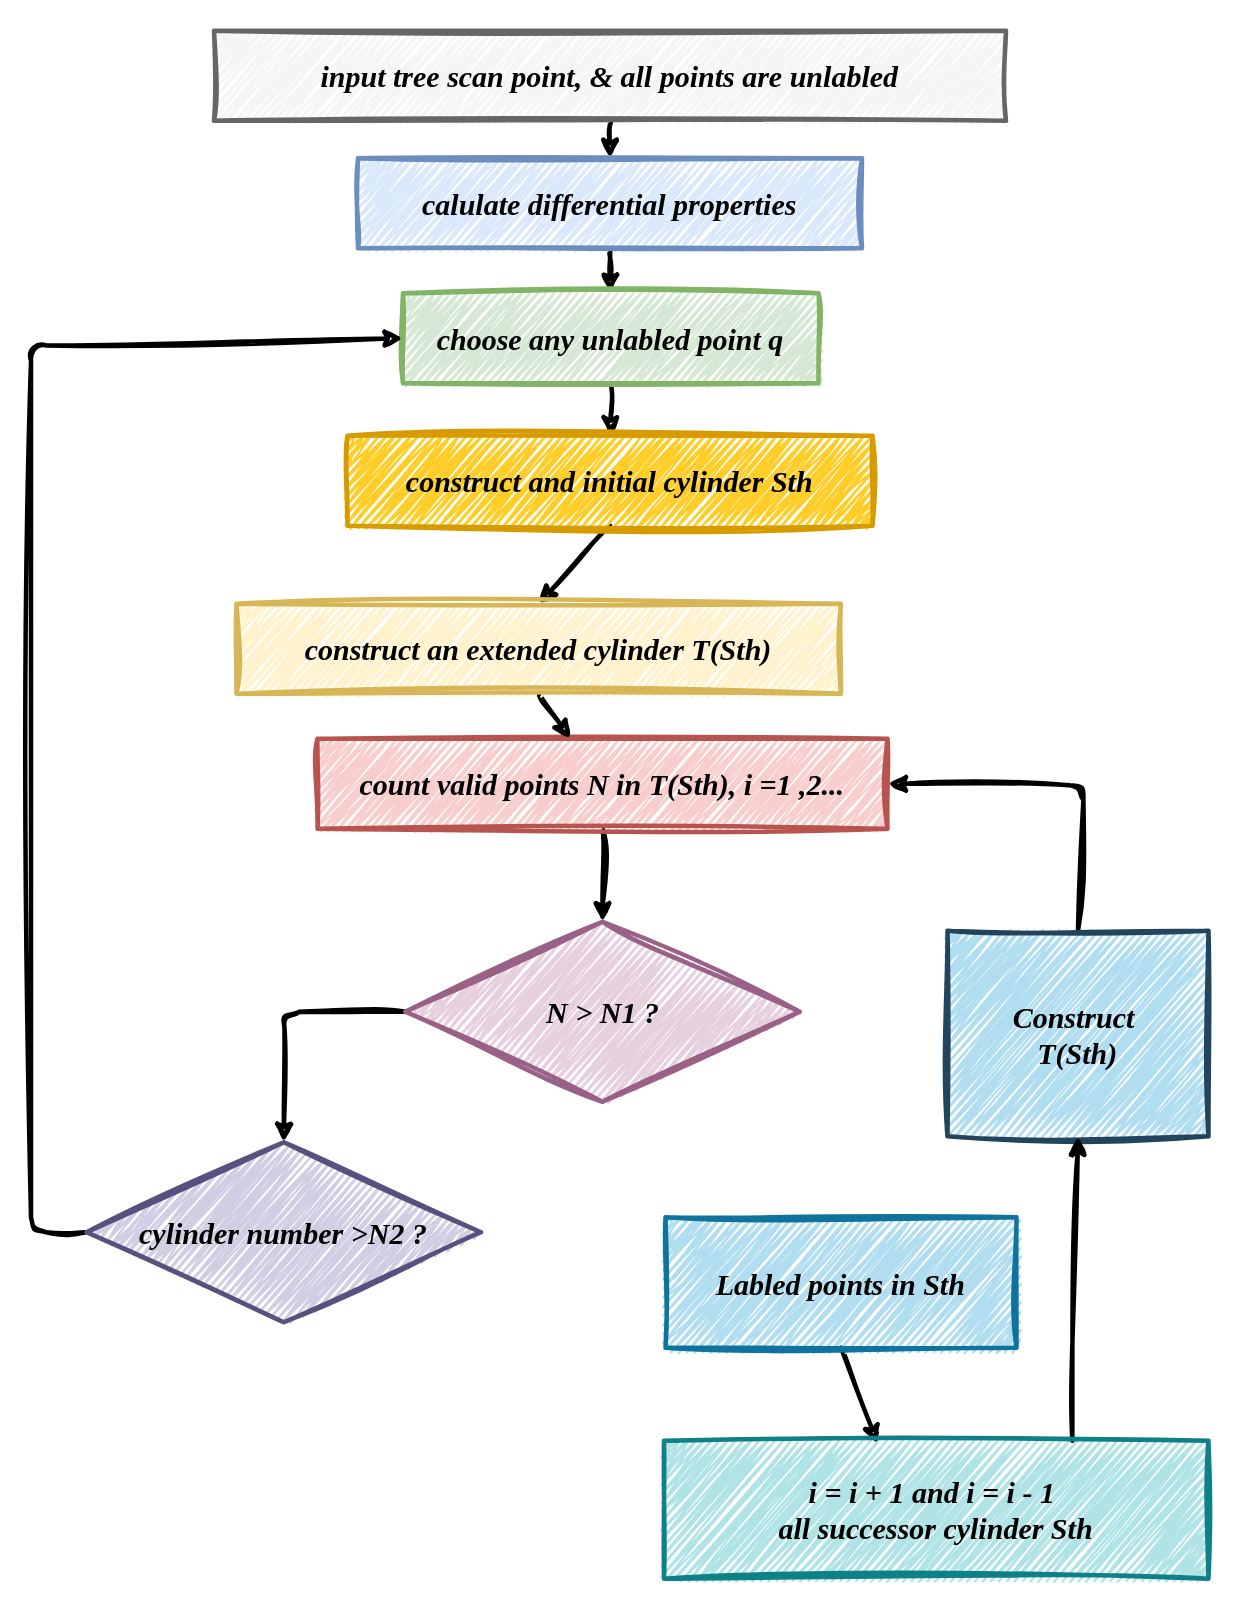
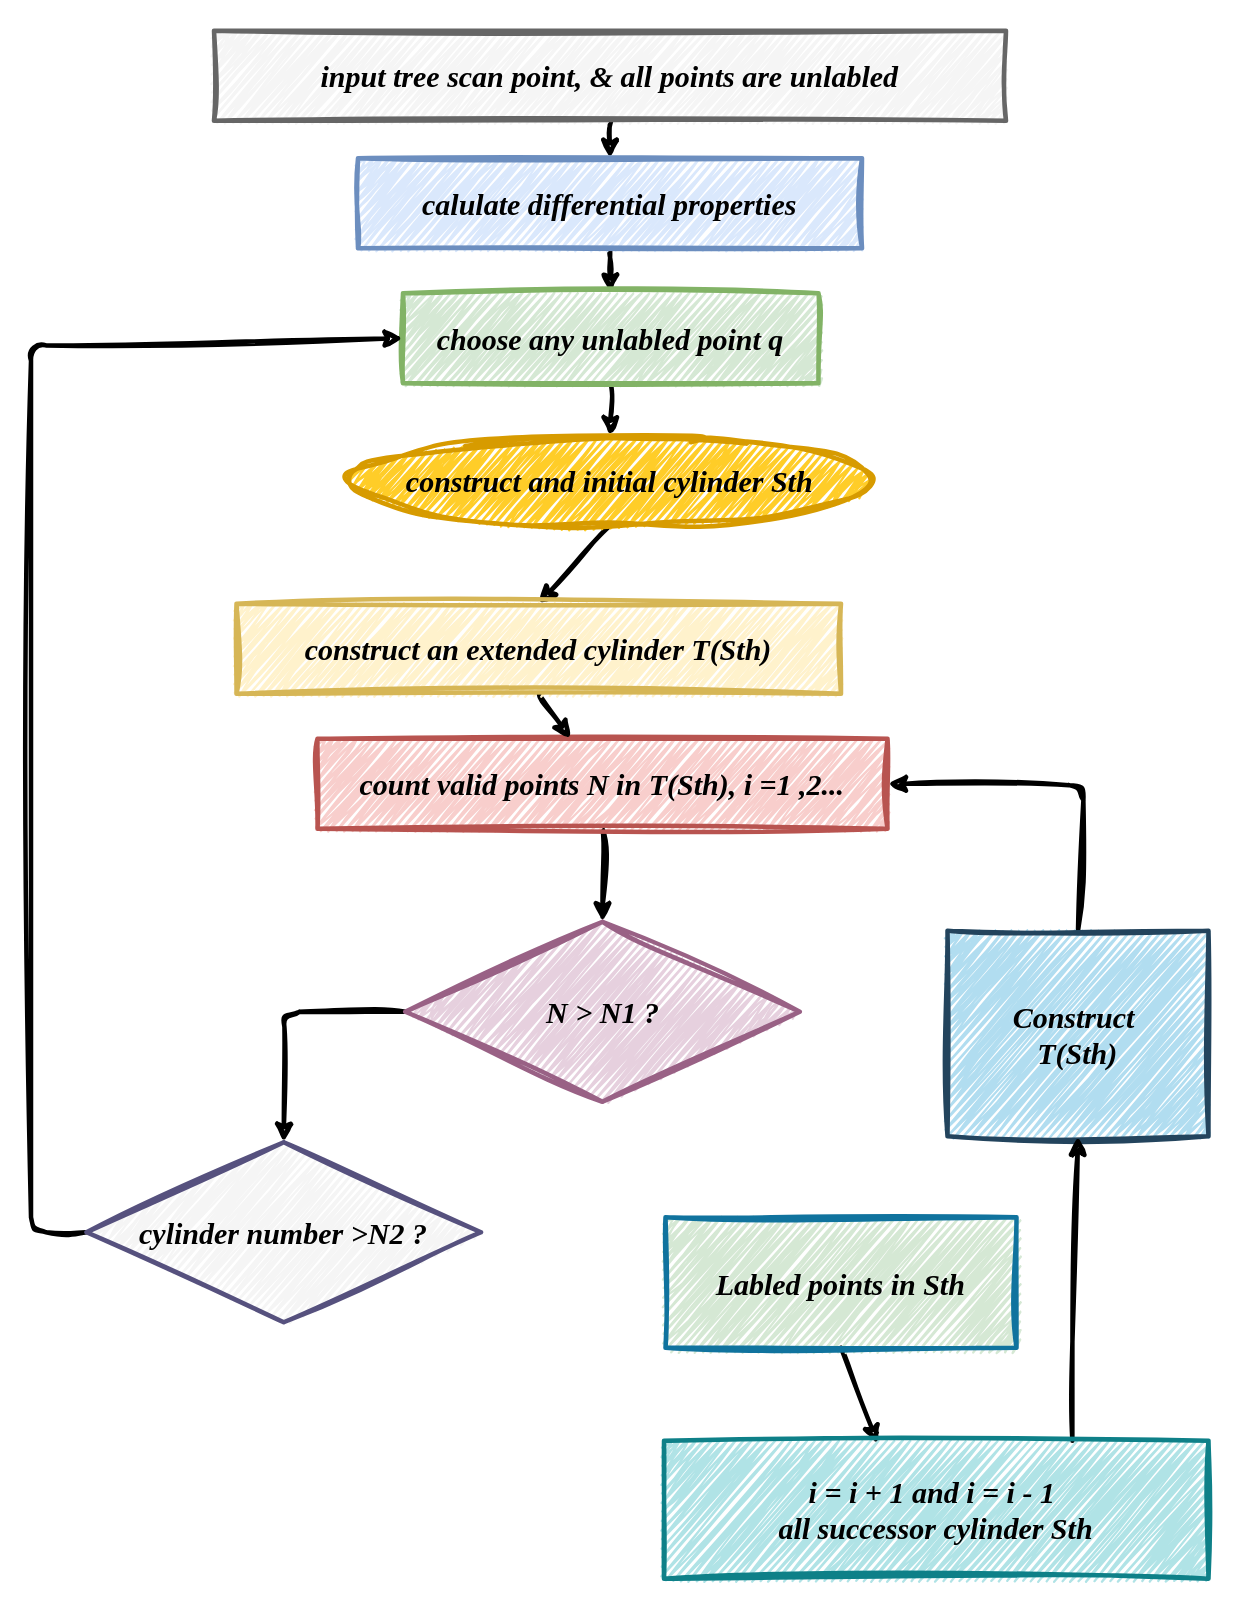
- <mxCell id="9" value="&lt;font color=&quot;#000000&quot;&gt;&lt;b&gt;&lt;i&gt;construct and initial cylinder Sth&lt;/i&gt;&lt;/b&gt;&lt;/font&gt;" style="whiteSpace=wrap;html=1;sketch=1;hachureGap=4;jiggle=2;curveFitting=1;fontFamily=Architects Daughter;fontSource=https%3A%2F%2Ffonts.googleapis.com%2Fcss%3Ffamily%3DArchitects%2BDaughter;fontSize=20;fillColor=#ffcd28;strokeWidth=3;strokeColor=#d79b00;gradientColor=#ffa500;fillStyle=zigzag;" vertex="1" parent="1"><mxGeometry x="231" y="290" width="350" height="60" as="geometry" /></mxCell>
+ <mxCell id="9" value="&lt;font color=&quot;#000000&quot;&gt;&lt;b&gt;&lt;i&gt;construct and initial cylinder Sth&lt;/i&gt;&lt;/b&gt;&lt;/font&gt;" style="ellipse;whiteSpace=wrap;html=1;sketch=1;hachureGap=4;jiggle=2;curveFitting=1;fontFamily=Architects Daughter;fontSource=https%3A%2F%2Ffonts.googleapis.com%2Fcss%3Ffamily%3DArchitects%2BDaughter;fontSize=20;fillColor=#ffcd28;strokeWidth=3;strokeColor=#d79b00;gradientColor=#ffa500;fillStyle=zigzag;" vertex="1" parent="1"><mxGeometry x="231" y="290" width="350" height="60" as="geometry" /></mxCell>
- <mxCell id="17" value="&lt;font color=&quot;#000000&quot;&gt;&lt;b&gt;&lt;i&gt;cylinder number &amp;gt;N2 ?&lt;/i&gt;&lt;/b&gt;&lt;/font&gt;" style="rhombus;whiteSpace=wrap;html=1;sketch=1;hachureGap=4;jiggle=2;curveFitting=1;strokeColor=#56517e;strokeWidth=3;fontFamily=Architects Daughter;fontSource=https%3A%2F%2Ffonts.googleapis.com%2Fcss%3Ffamily%3DArchitects%2BDaughter;fontSize=20;fillColor=#d0cee2;fillStyle=zigzag;" vertex="1" parent="1"><mxGeometry x="57" y="761" width="263" height="120" as="geometry" /></mxCell>
+ <mxCell id="17" value="&lt;font color=&quot;#000000&quot;&gt;&lt;b&gt;&lt;i&gt;cylinder number &amp;gt;N2 ?&lt;/i&gt;&lt;/b&gt;&lt;/font&gt;" style="rhombus;whiteSpace=wrap;html=1;sketch=1;hachureGap=4;jiggle=2;curveFitting=1;strokeColor=#56517e;strokeWidth=3;fontFamily=Architects Daughter;fontSource=https%3A%2F%2Ffonts.googleapis.com%2Fcss%3Ffamily%3DArchitects%2BDaughter;fontSize=20;fillColor=#f5f5f5;fillStyle=zigzag;" vertex="1" parent="1"><mxGeometry x="57" y="761" width="263" height="120" as="geometry" /></mxCell>
- <mxCell id="19" value="&lt;font color=&quot;#000000&quot;&gt;&lt;b&gt;&lt;i&gt;Labled points in Sth&lt;/i&gt;&lt;/b&gt;&lt;/font&gt;" style="whiteSpace=wrap;html=1;sketch=1;hachureGap=4;jiggle=2;curveFitting=1;fontFamily=Architects Daughter;fontSource=https%3A%2F%2Ffonts.googleapis.com%2Fcss%3Ffamily%3DArchitects%2BDaughter;fontSize=20;fillColor=#b1ddf0;strokeWidth=3;strokeColor=#10739e;fillStyle=zigzag;" vertex="1" parent="1"><mxGeometry x="443" y="811" width="234" height="87" as="geometry" /></mxCell>
+ <mxCell id="19" value="&lt;font color=&quot;#000000&quot;&gt;&lt;b&gt;&lt;i&gt;Labled points in Sth&lt;/i&gt;&lt;/b&gt;&lt;/font&gt;" style="whiteSpace=wrap;html=1;sketch=1;hachureGap=4;jiggle=2;curveFitting=1;fontFamily=Architects Daughter;fontSource=https%3A%2F%2Ffonts.googleapis.com%2Fcss%3Ffamily%3DArchitects%2BDaughter;fontSize=20;fillColor=#d5e8d4;strokeWidth=3;strokeColor=#10739e;fillStyle=zigzag;" vertex="1" parent="1"><mxGeometry x="443" y="811" width="234" height="87" as="geometry" /></mxCell>
